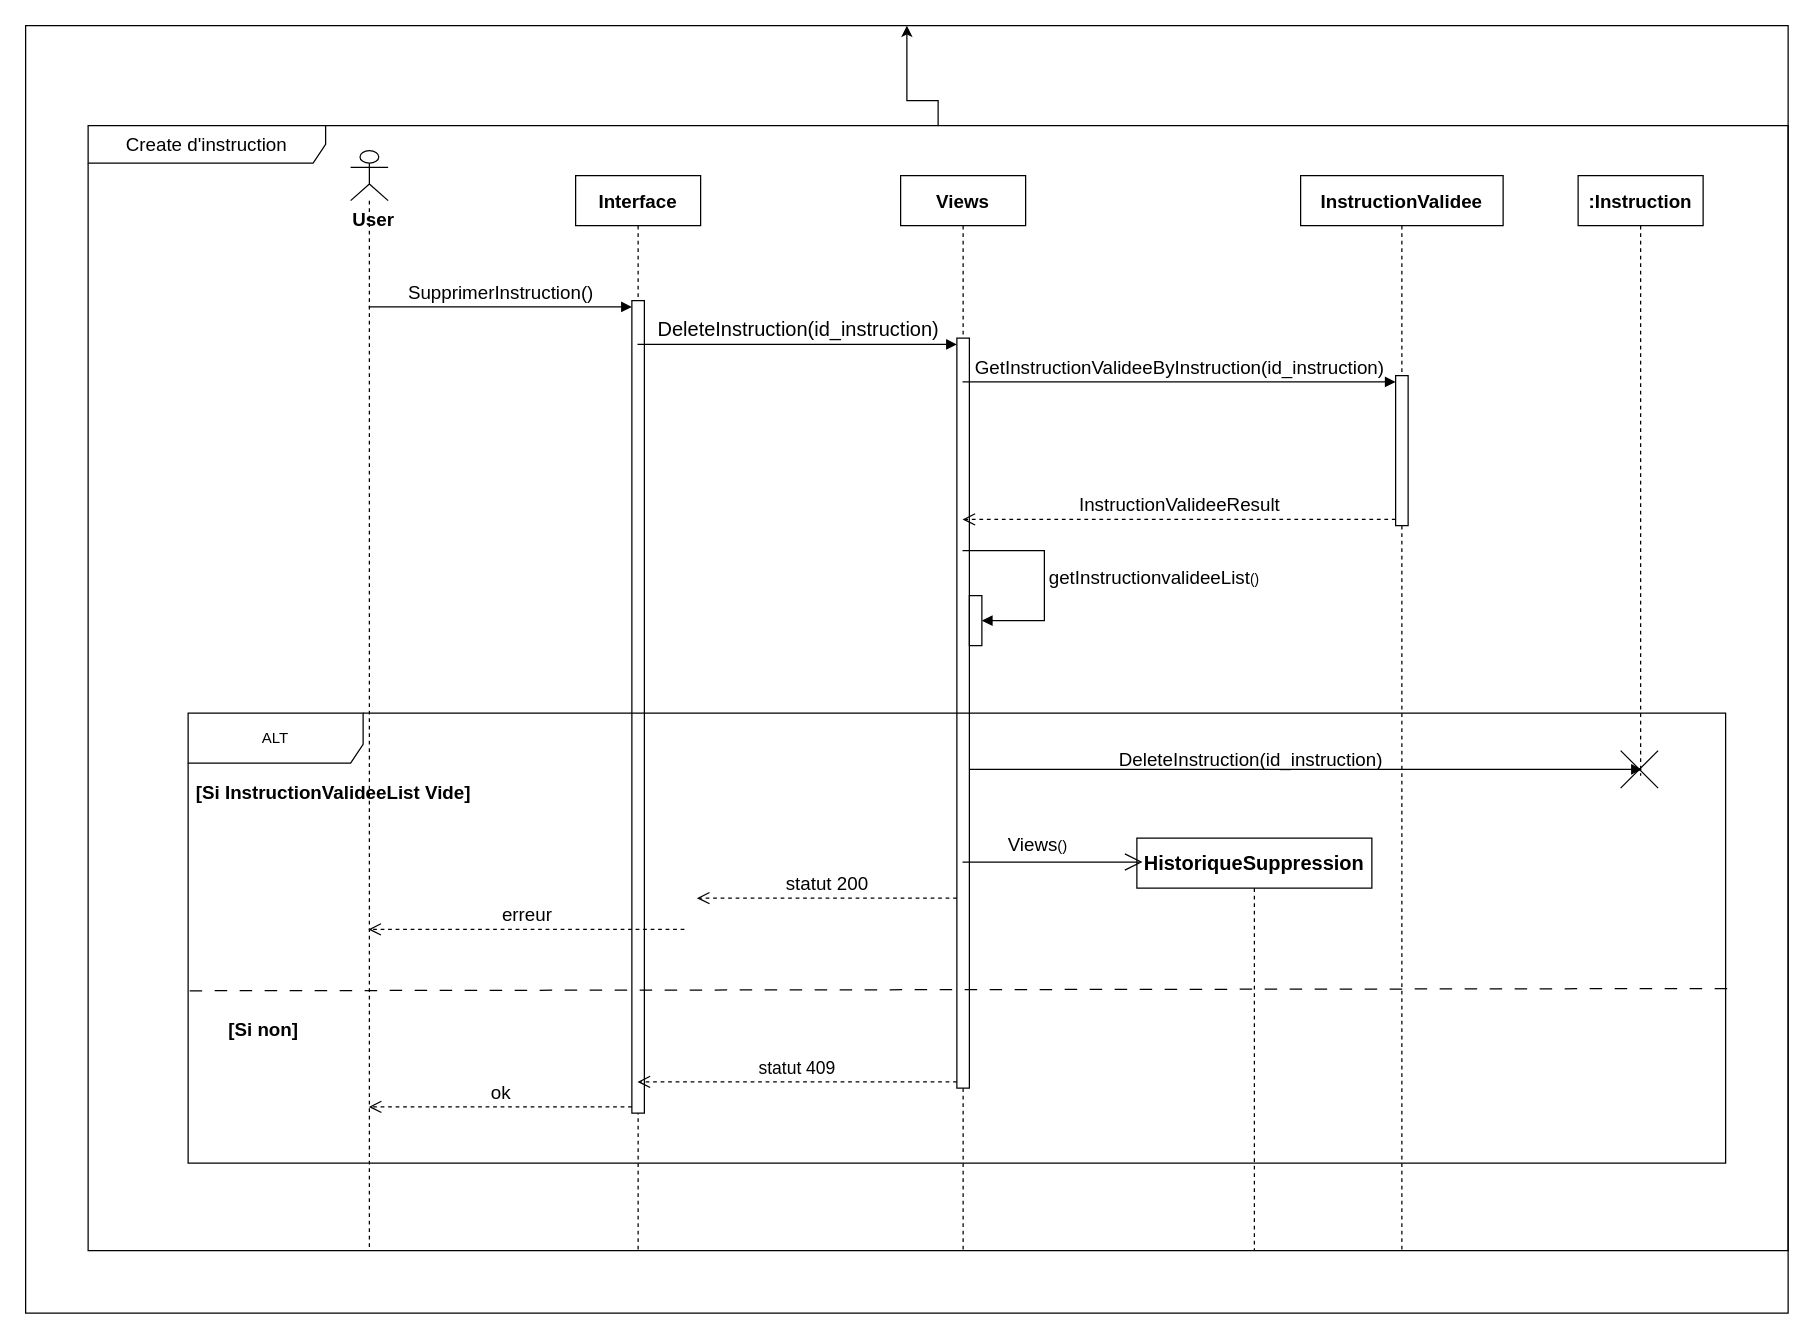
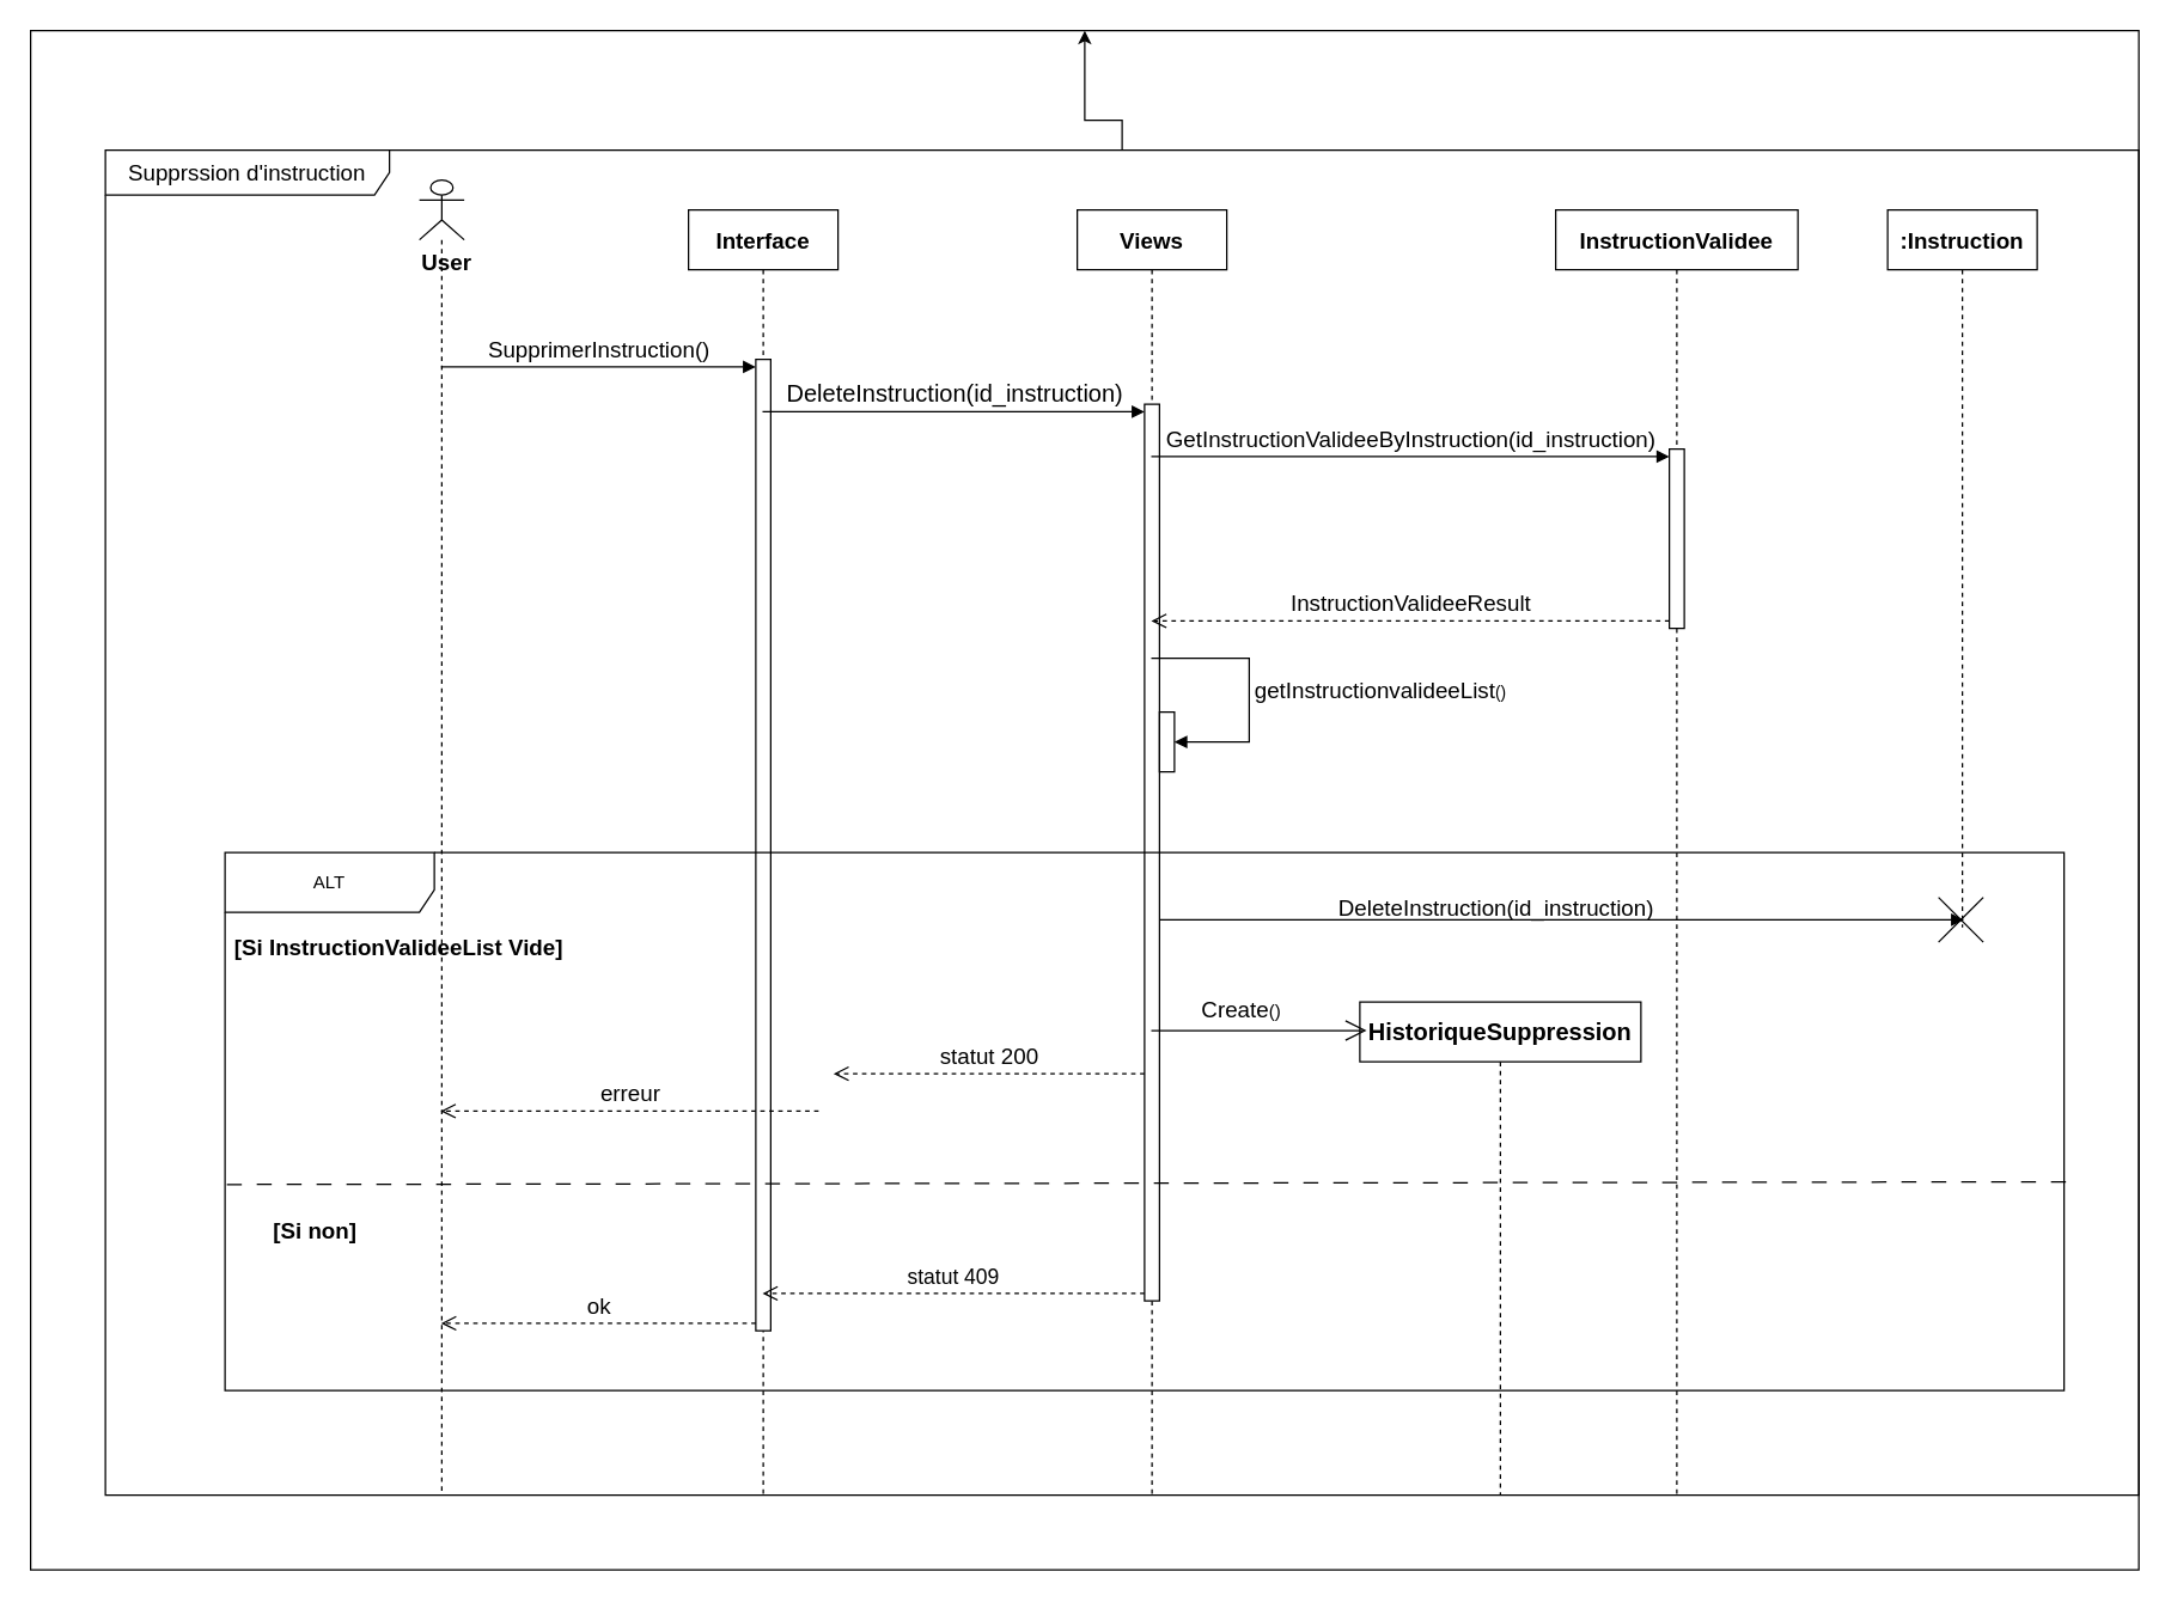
- <mxCell id="31" value="&lt;font style=&quot;font-size: 15px;&quot;&gt;Create d'instruction&lt;/font&gt;" style="shape=umlFrame;whiteSpace=wrap;html=1;pointerEvents=0;recursiveResize=0;container=1;collapsible=0;width=190;height=30;" vertex="1" parent="1"><mxGeometry x="70" y="100" width="1360" height="900" as="geometry" /></mxCell>
+ <mxCell id="31" value="&lt;font style=&quot;font-size: 15px;&quot;&gt;Supprssion d'instruction&lt;/font&gt;" style="shape=umlFrame;whiteSpace=wrap;html=1;pointerEvents=0;recursiveResize=0;container=1;collapsible=0;width=190;height=30;" vertex="1" parent="1"><mxGeometry x="70" y="100" width="1360" height="900" as="geometry" /></mxCell>
- <mxCell id="32" value="&lt;font style=&quot;font-size: 15px;&quot;&gt;Views&lt;/font&gt;()" style="text;html=1;align=center;verticalAlign=middle;whiteSpace=wrap;rounded=0;" vertex="1" parent="31"><mxGeometry x="730" y="560" width="60" height="30" as="geometry" /></mxCell>
+ <mxCell id="32" value="&lt;font style=&quot;font-size: 15px;&quot;&gt;Create&lt;/font&gt;()" style="text;html=1;align=center;verticalAlign=middle;whiteSpace=wrap;rounded=0;" vertex="1" parent="31"><mxGeometry x="730" y="560" width="60" height="30" as="geometry" /></mxCell>
